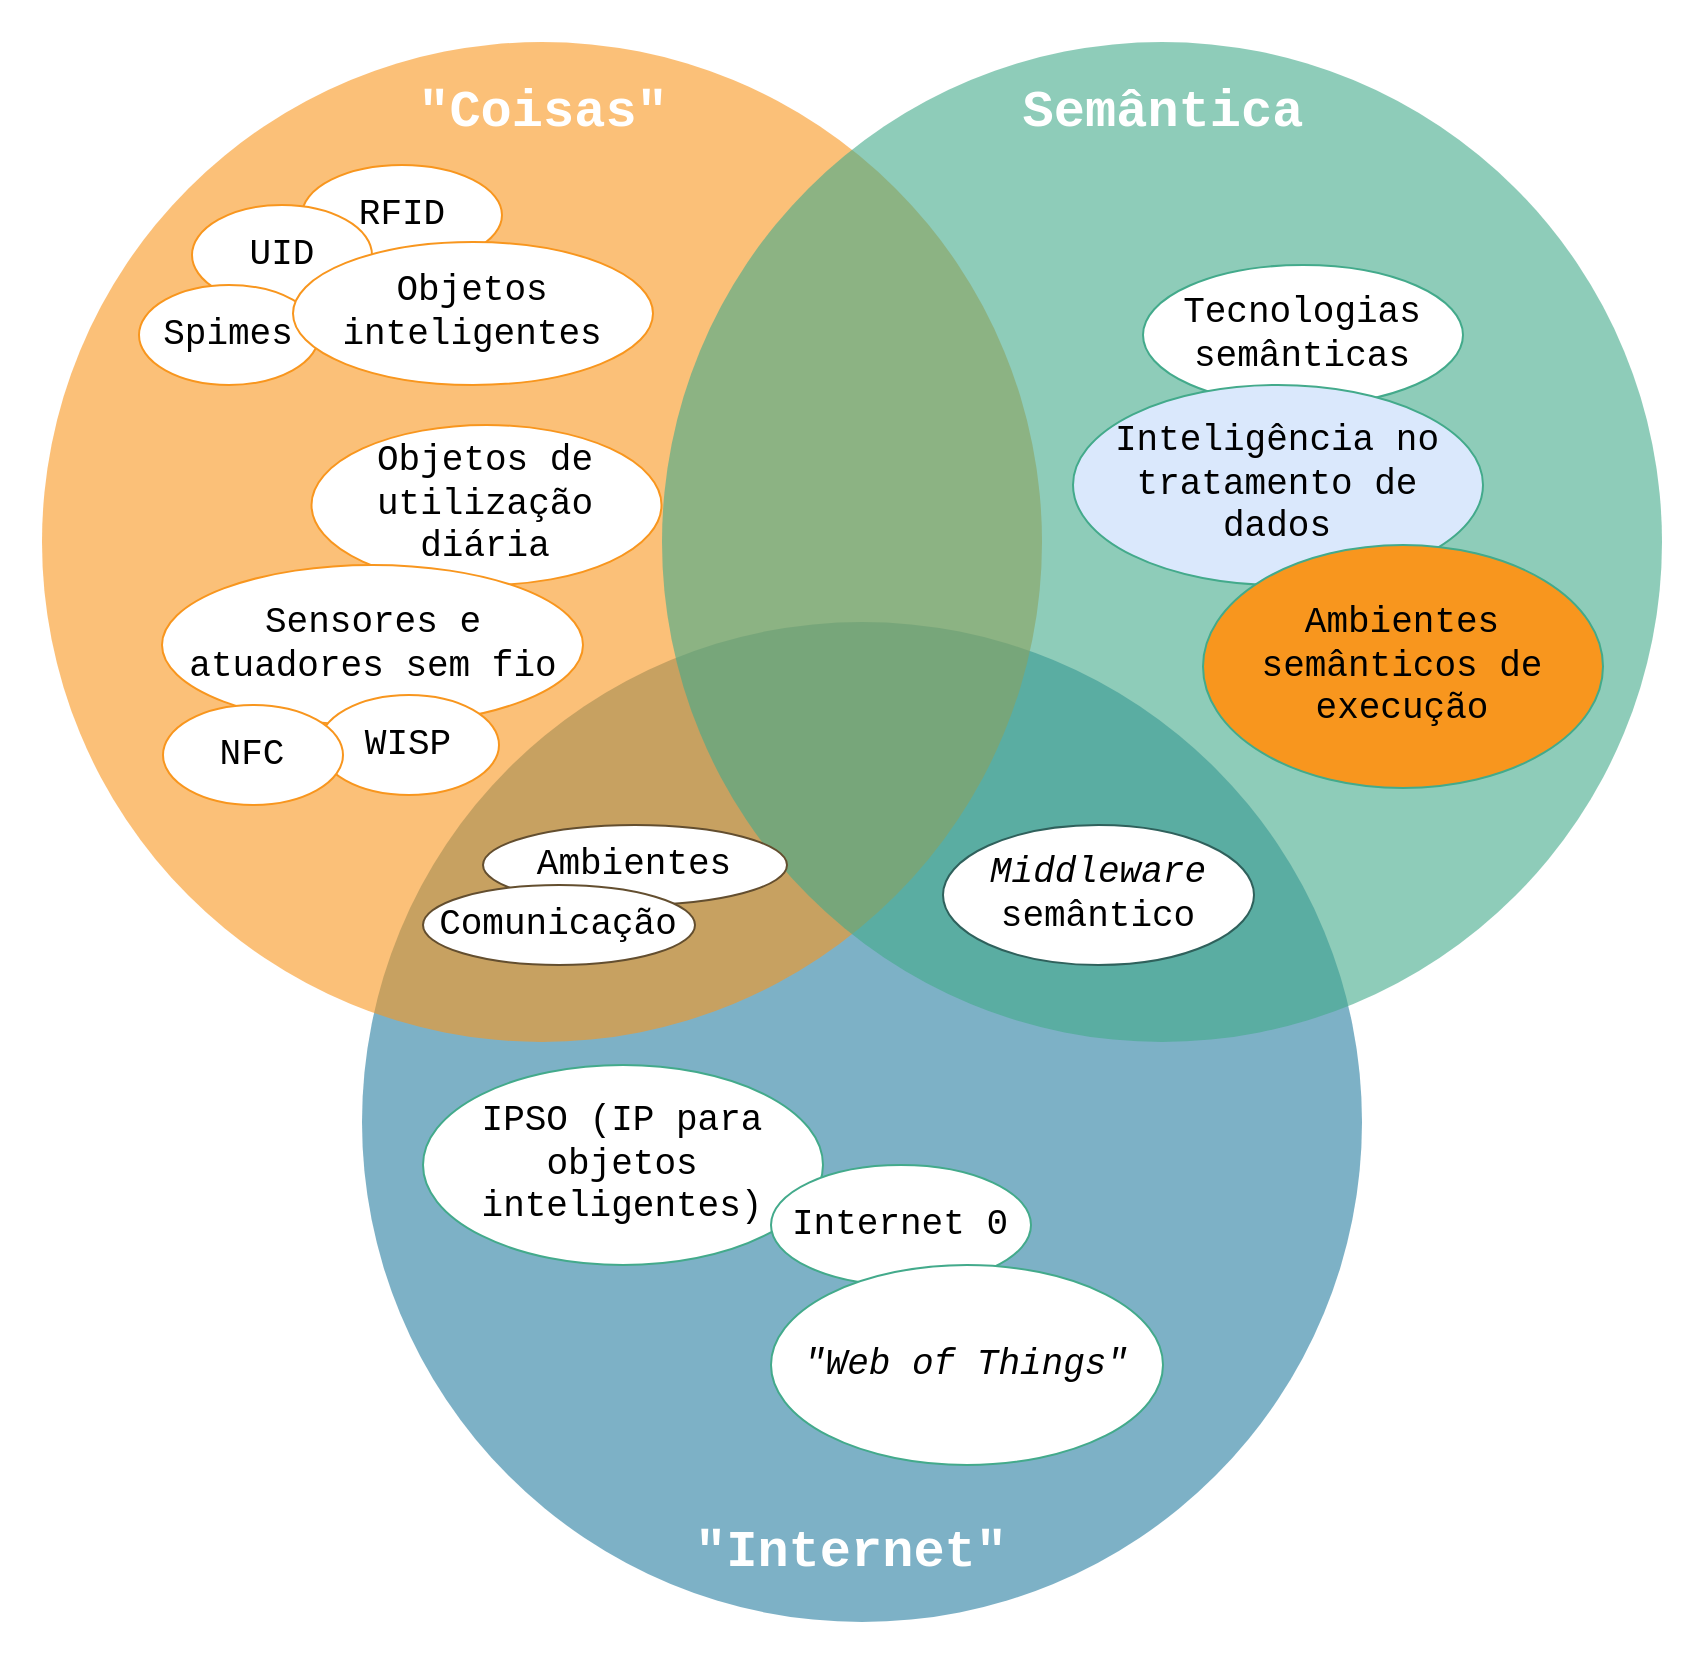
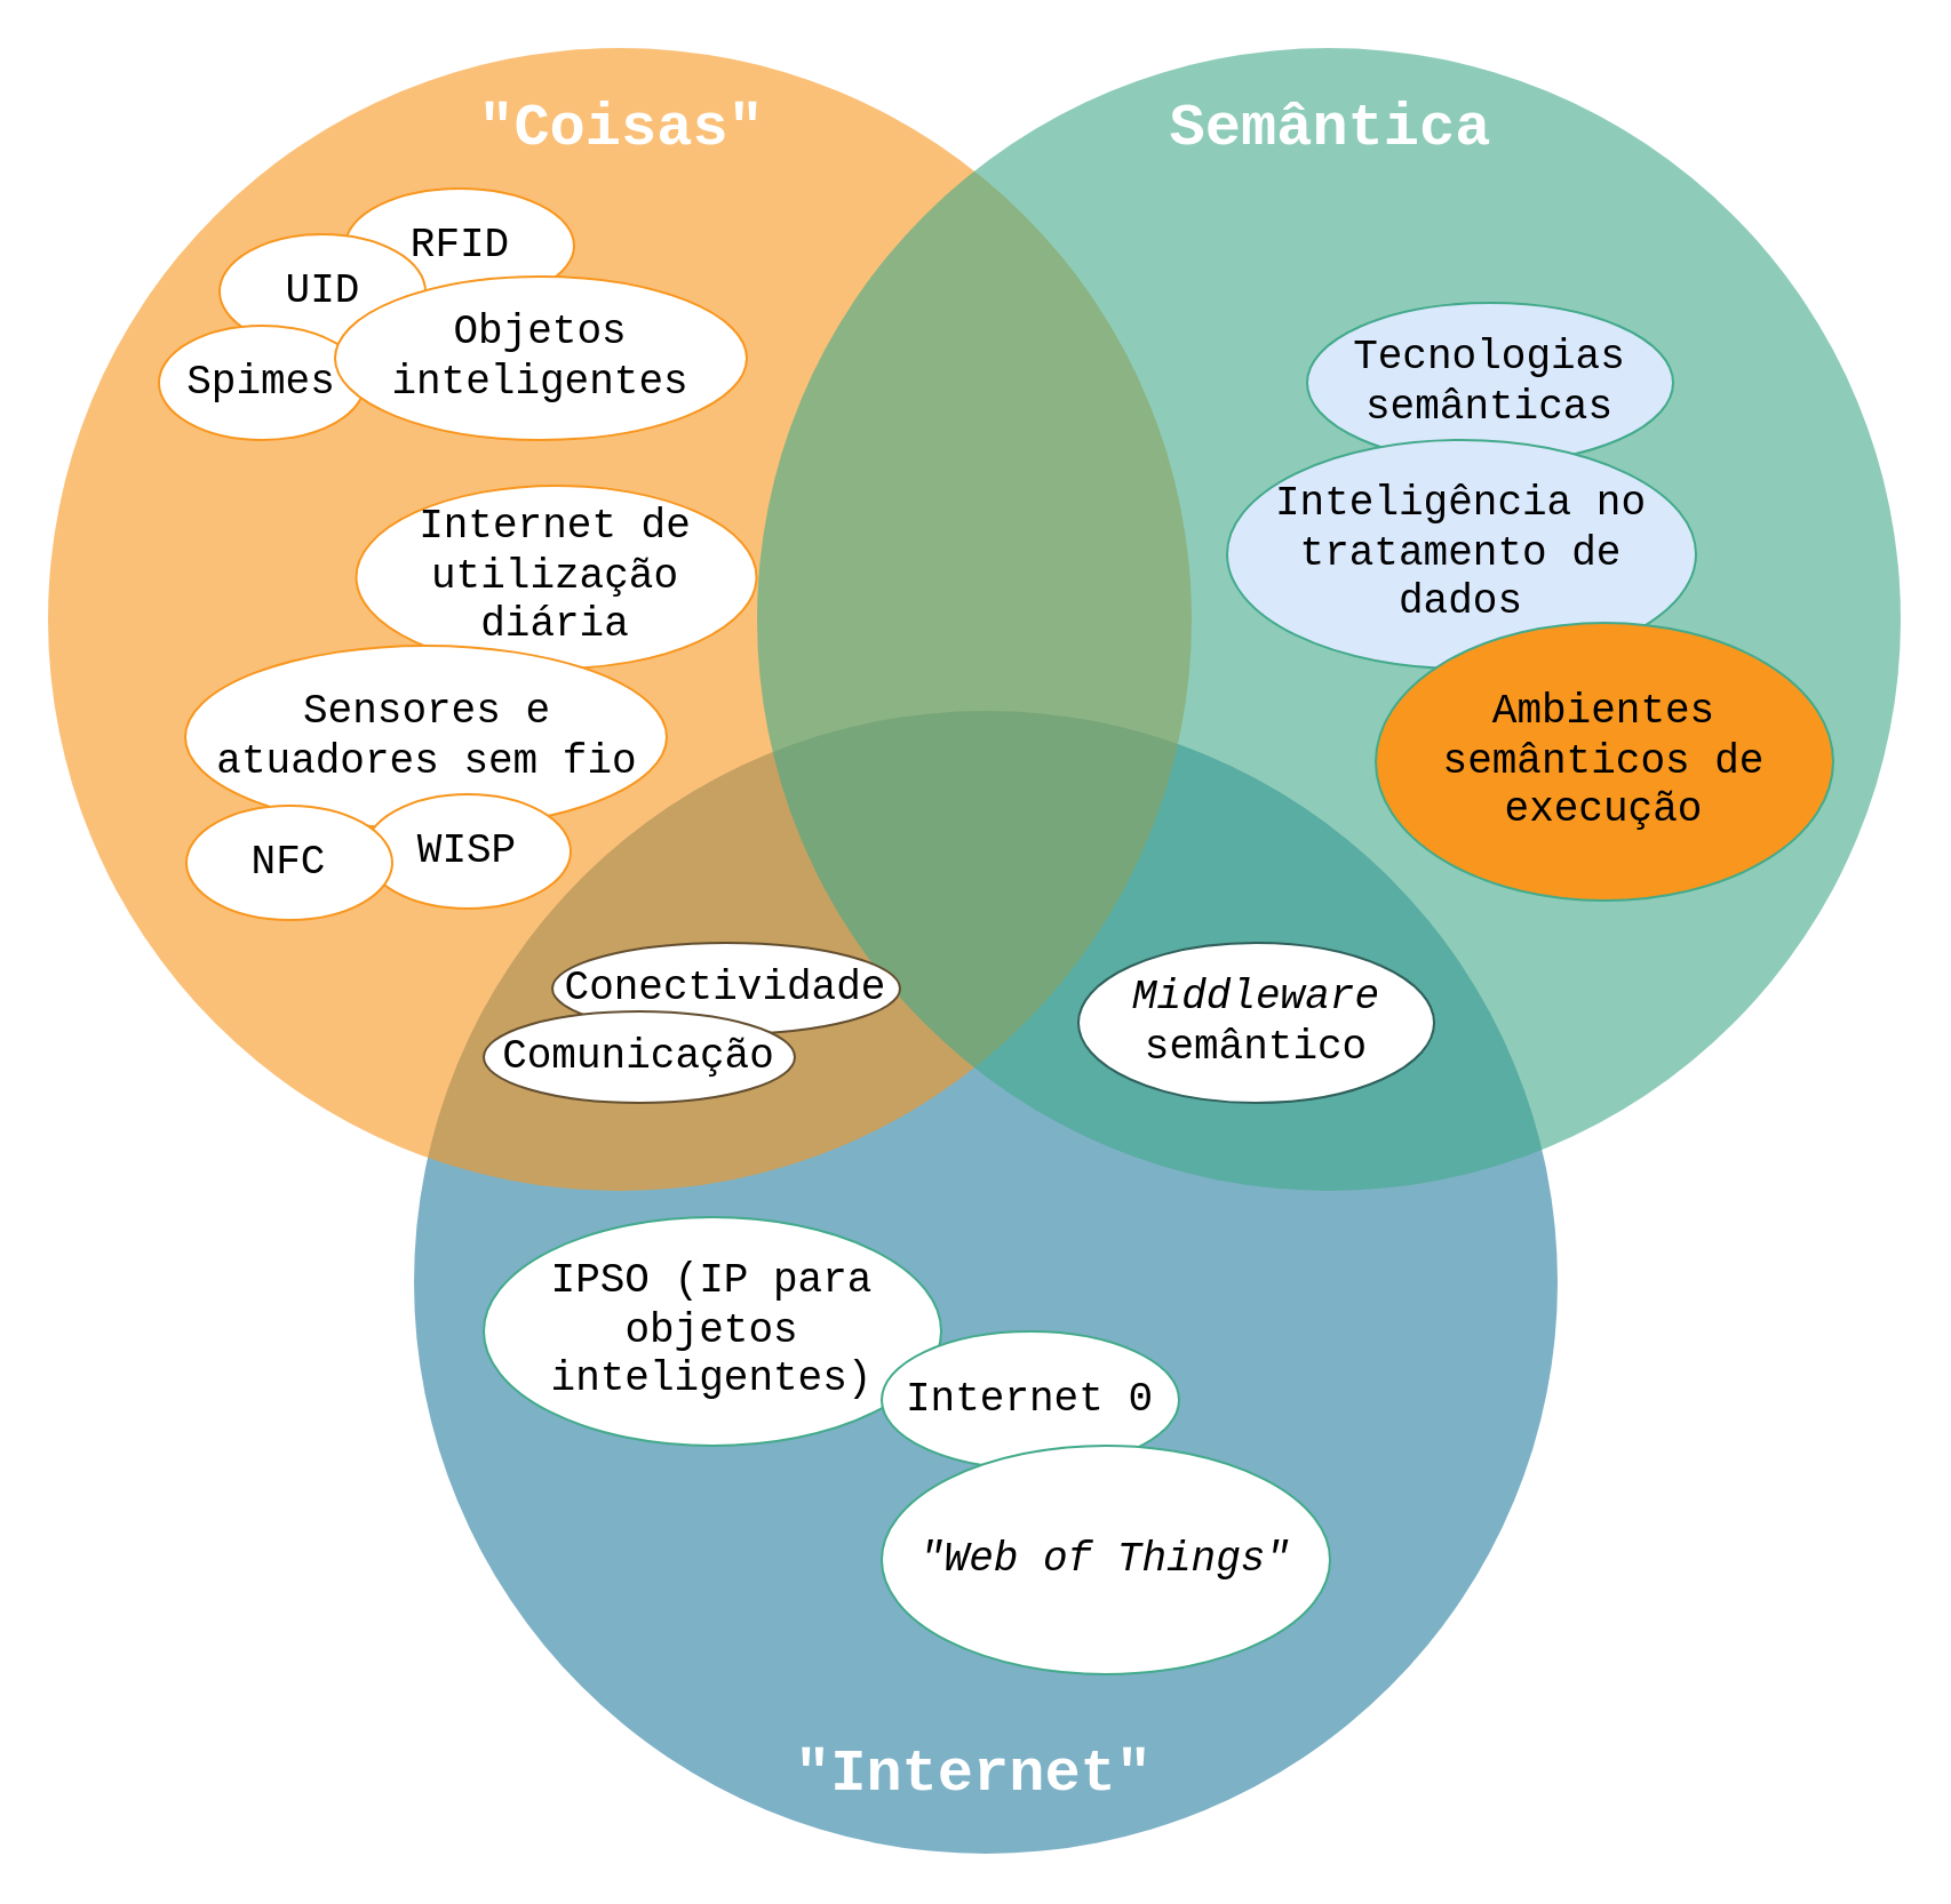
- <mxCell id="19" value="Tecnologias semânticas" style="ellipse;whiteSpace=wrap;html=1;strokeColor=#43AA8B;fontSize=18;fontFamily=Courier New;" parent="1" vertex="1"><mxGeometry x="571" y="132" width="160" height="70" as="geometry" /></mxCell>
+ <mxCell id="19" value="Tecnologias semânticas" style="ellipse;whiteSpace=wrap;html=1;strokeColor=#43AA8B;fontSize=18;fontFamily=Courier New;fillColor=#dae8fc;" parent="1" vertex="1"><mxGeometry x="571" y="132" width="160" height="70" as="geometry" /></mxCell>
- <mxCell id="12" value="Objetos de utilização diária" style="ellipse;whiteSpace=wrap;html=1;strokeColor=#F8961E;fontSize=18;fontFamily=Courier New;" parent="1" vertex="1"><mxGeometry x="155.25" y="212" width="175" height="80" as="geometry" /></mxCell>
+ <mxCell id="12" value="Internet de utilização diária" style="ellipse;whiteSpace=wrap;html=1;strokeColor=#F8961E;fontSize=18;fontFamily=Courier New;" parent="1" vertex="1"><mxGeometry x="155.25" y="212" width="175" height="80" as="geometry" /></mxCell>
- <mxCell id="16" value="Ambientes" style="ellipse;whiteSpace=wrap;html=1;strokeColor=#634E2F;fontSize=18;fontFamily=Courier New;" parent="1" vertex="1"><mxGeometry x="241" y="412" width="152" height="40" as="geometry" /></mxCell>
+ <mxCell id="16" value="Conectividade" style="ellipse;whiteSpace=wrap;html=1;strokeColor=#634E2F;fontSize=18;fontFamily=Courier New;" parent="1" vertex="1"><mxGeometry x="241" y="412" width="152" height="40" as="geometry" /></mxCell>
